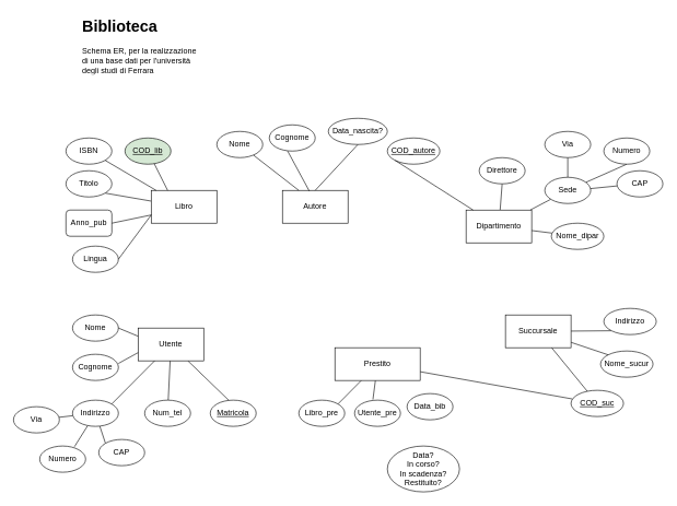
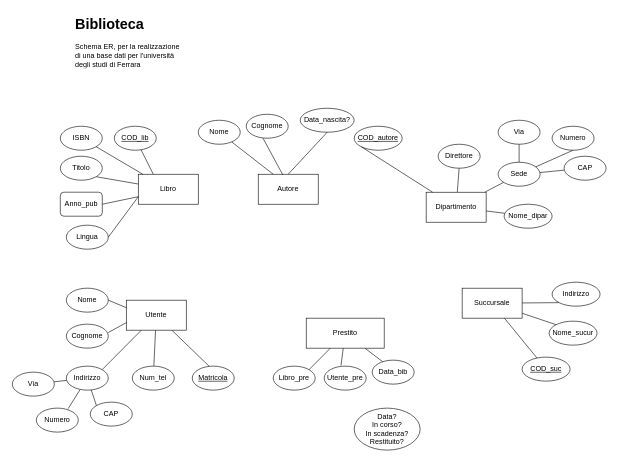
- <mxCell id="25" value="&lt;u&gt;COD_lib&lt;/u&gt;" style="ellipse;whiteSpace=wrap;html=1;fillColor=#d5e8d4;" vertex="1" parent="1"><mxGeometry x="190" y="210" width="70" height="40" as="geometry" /></mxCell>
+ <mxCell id="25" value="&lt;u&gt;COD_lib&lt;/u&gt;" style="ellipse;whiteSpace=wrap;html=1;" vertex="1" parent="1"><mxGeometry x="190" y="210" width="70" height="40" as="geometry" /></mxCell>
- <mxCell id="10" style="rounded=0;orthogonalLoop=1;jettySize=auto;html=1;endArrow=none;endFill=0;" edge="1" parent="1" source="11" target="67"><mxGeometry relative="1" as="geometry" /></mxCell>
+ <mxCell id="10" style="rounded=0;orthogonalLoop=1;jettySize=auto;html=1;entryX=0.257;entryY=0.075;entryDx=0;entryDy=0;entryPerimeter=0;endArrow=none;endFill=0;" edge="1" parent="1" source="11" target="46"><mxGeometry relative="1" as="geometry" /></mxCell>
